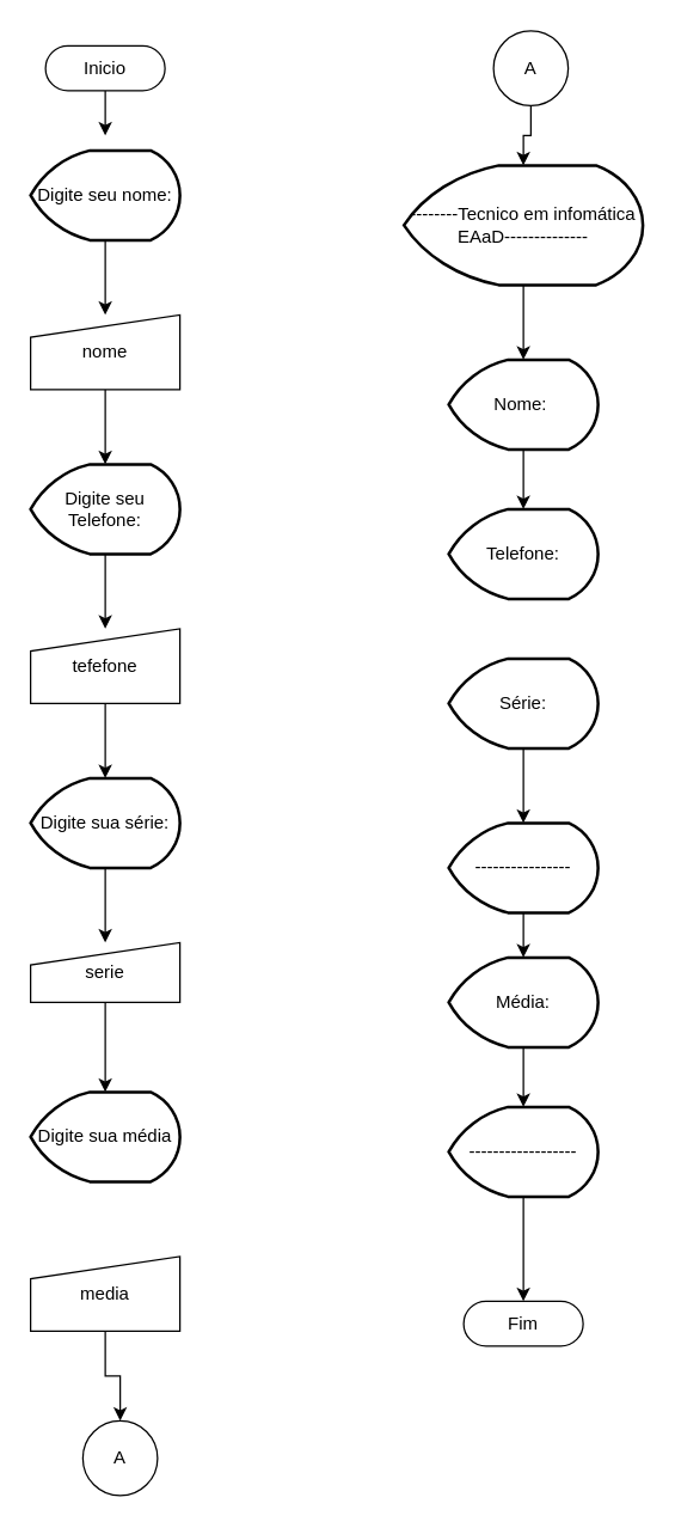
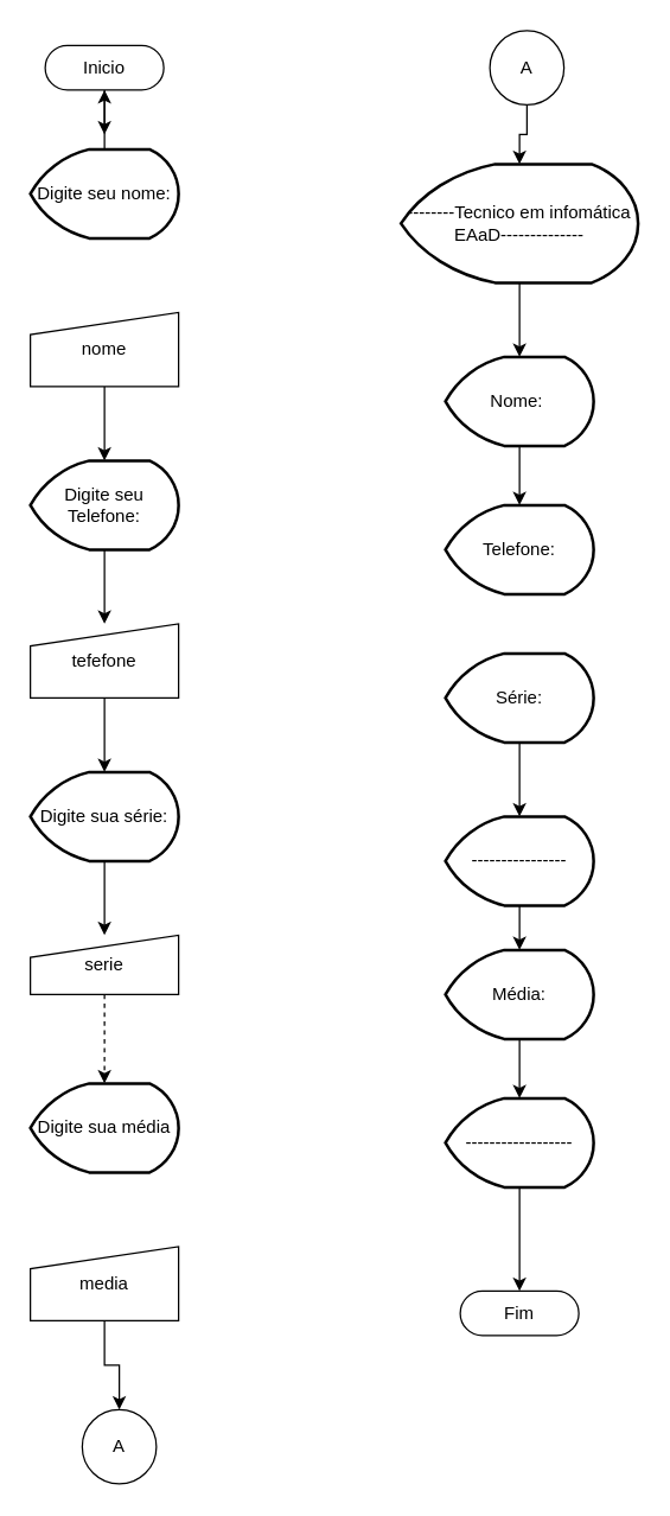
- <mxCell id="6" value="" style="edgeStyle=orthogonalEdgeStyle;rounded=0;orthogonalLoop=1;jettySize=auto;html=1;" edge="1" parent="1" source="7" target="5"><mxGeometry relative="1" as="geometry" /></mxCell>
+ <mxCell id="6" value="" style="edgeStyle=orthogonalEdgeStyle;rounded=0;orthogonalLoop=1;jettySize=auto;html=1;" edge="1" parent="1" source="7" target="3"><mxGeometry relative="1" as="geometry" /></mxCell>
- <mxCell id="12" value="" style="edgeStyle=orthogonalEdgeStyle;rounded=0;orthogonalLoop=1;jettySize=auto;html=1;" edge="1" parent="1" source="13" target="18"><mxGeometry relative="1" as="geometry" /></mxCell>
+ <mxCell id="12" value="" style="edgeStyle=orthogonalEdgeStyle;rounded=0;orthogonalLoop=1;jettySize=auto;html=1;dashed=1;" edge="1" parent="1" source="13" target="18"><mxGeometry relative="1" as="geometry" /></mxCell>
